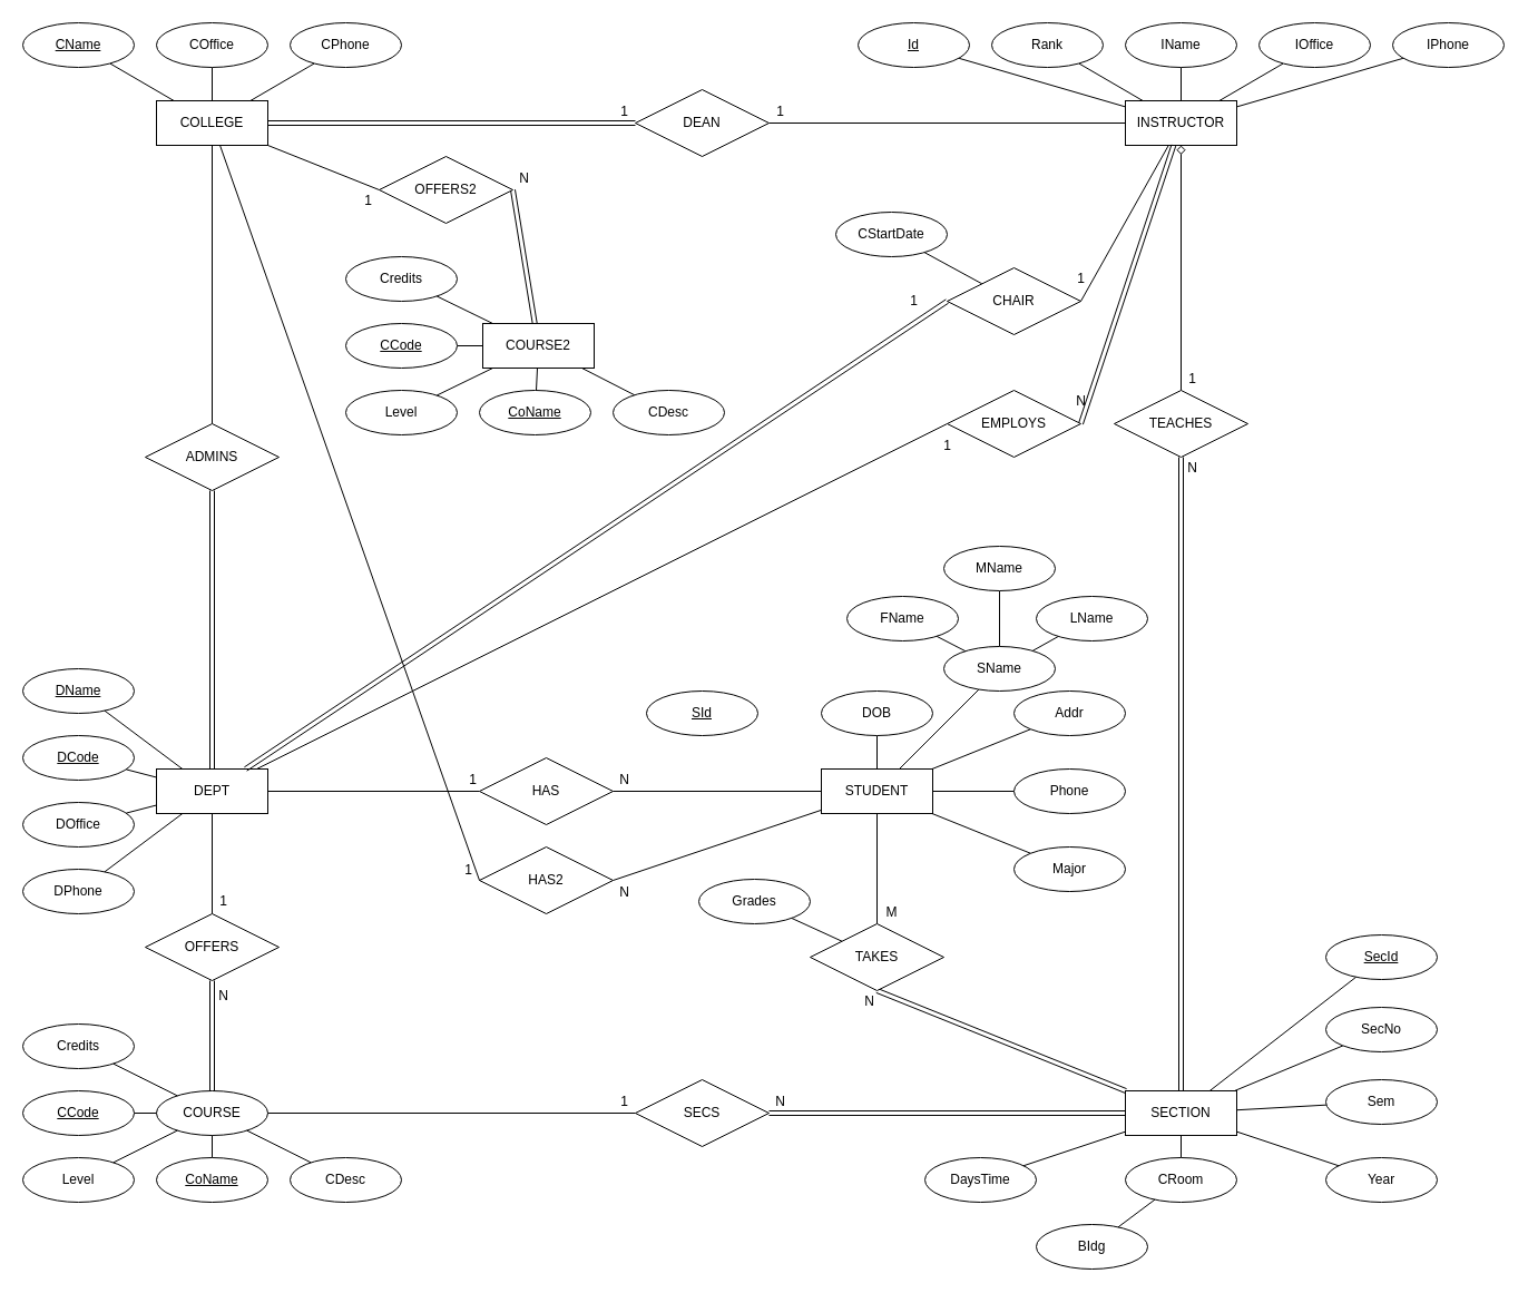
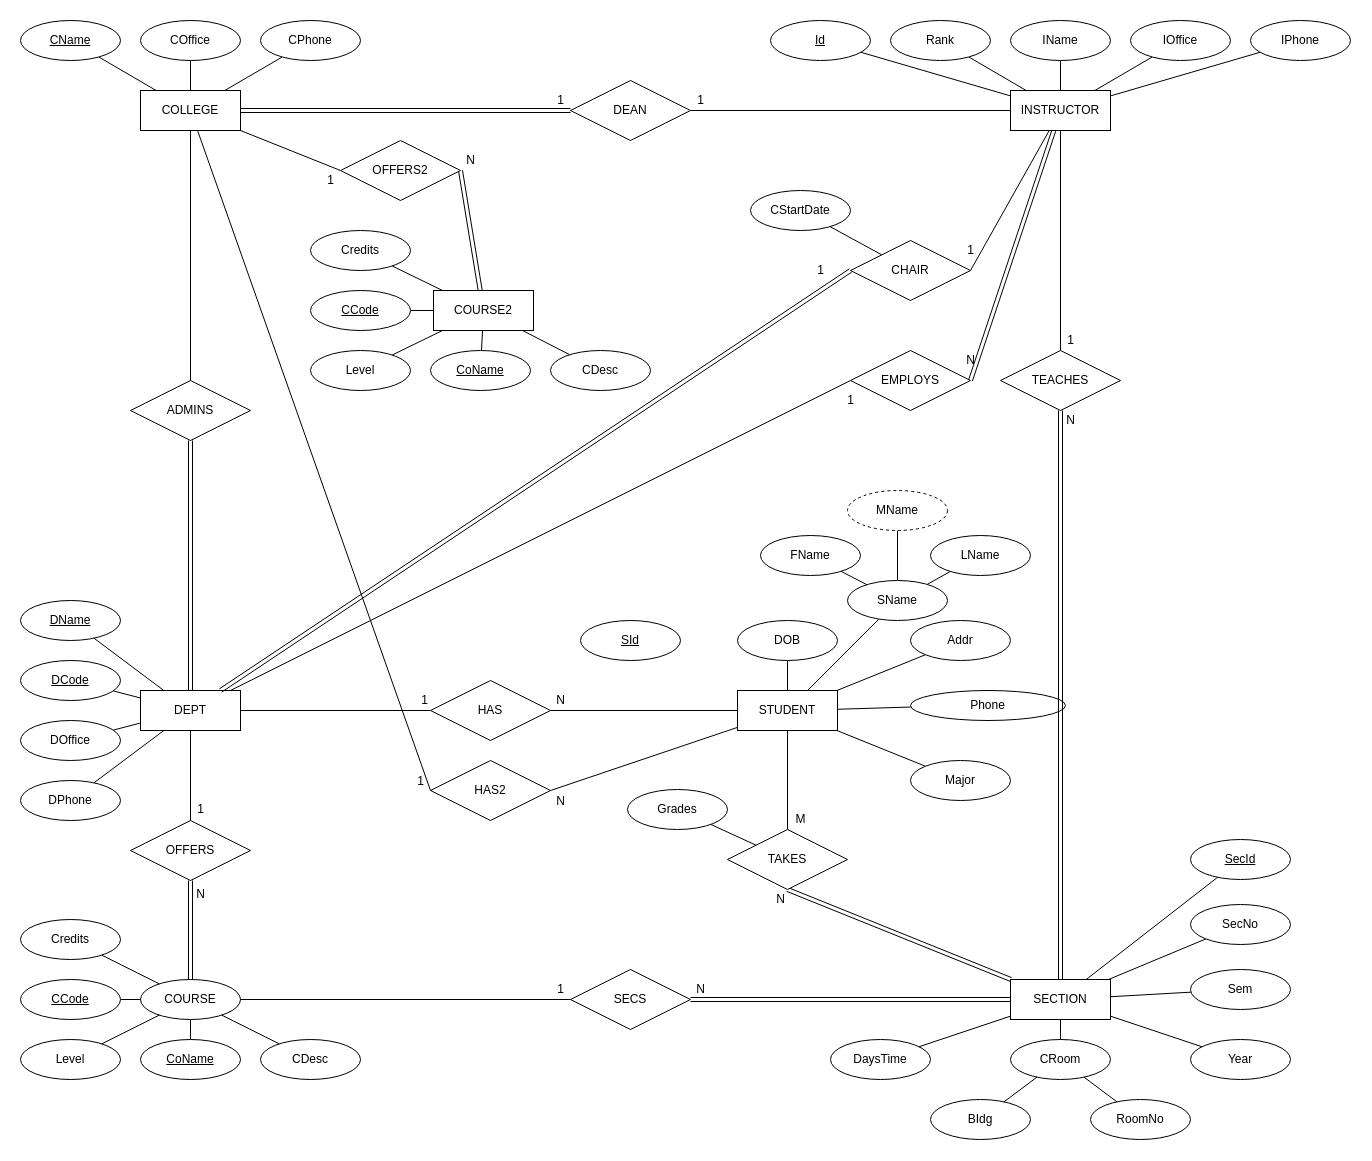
- <mxCell id="92" style="edgeStyle=none;rounded=0;orthogonalLoop=1;jettySize=auto;html=1;endArrow=diamond;endFill=0;" edge="1" parent="1" source="94" target="15"><mxGeometry relative="1" as="geometry" /></mxCell>
+ <mxCell id="92" style="edgeStyle=none;rounded=0;orthogonalLoop=1;jettySize=auto;html=1;endArrow=none;endFill=0;" edge="1" parent="1" source="94" target="15"><mxGeometry relative="1" as="geometry" /></mxCell>
- <mxCell id="70" value="MName" style="ellipse;whiteSpace=wrap;html=1;align=center;" vertex="1" parent="1"><mxGeometry x="847" y="490" width="100" height="40" as="geometry" /></mxCell>
+ <mxCell id="70" value="MName" style="ellipse;whiteSpace=wrap;html=1;align=center;dashed=1;" vertex="1" parent="1"><mxGeometry x="847" y="490" width="100" height="40" as="geometry" /></mxCell>
- <mxCell id="62" value="Phone" style="ellipse;whiteSpace=wrap;html=1;align=center;" vertex="1" parent="1"><mxGeometry x="910" y="690" width="100" height="40" as="geometry" /></mxCell>
+ <mxCell id="62" value="Phone" style="ellipse;whiteSpace=wrap;html=1;align=center;" vertex="1" parent="1"><mxGeometry x="910" y="690" width="155" height="30" as="geometry" /></mxCell>
+ <mxCell id="50" style="edgeStyle=none;rounded=0;orthogonalLoop=1;jettySize=auto;html=1;endArrow=none;endFill=0;" edge="1" parent="1" source="51" target="57"><mxGeometry relative="1" as="geometry" /></mxCell>
+ <mxCell id="51" value="RoomNo" style="ellipse;whiteSpace=wrap;html=1;align=center;" vertex="1" parent="1"><mxGeometry x="1090" y="1099" width="100" height="40" as="geometry" /></mxCell>
